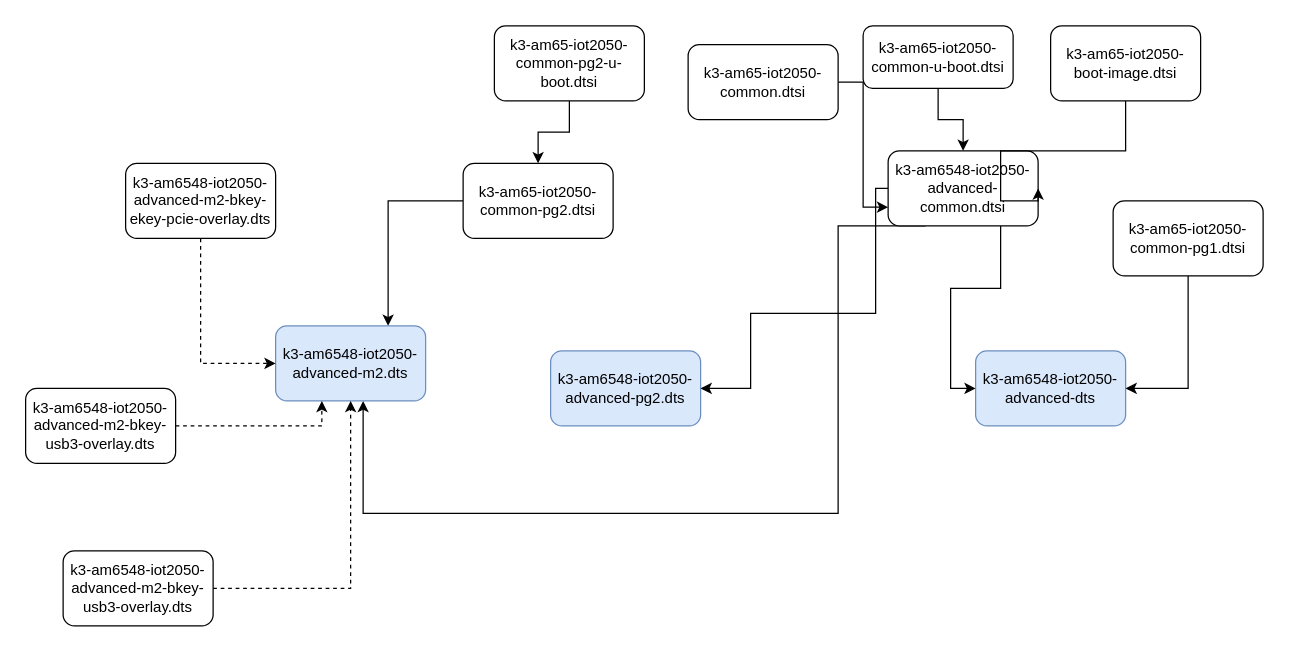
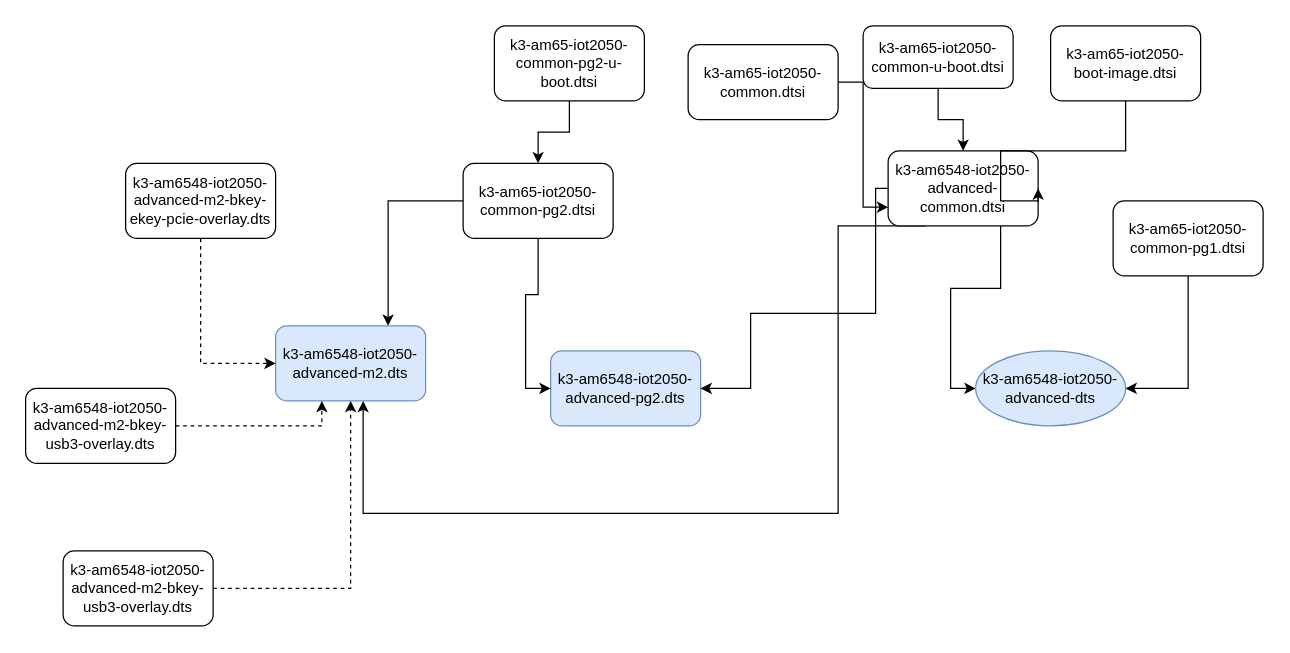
+ <mxCell id="7" style="edgeStyle=orthogonalEdgeStyle;rounded=0;orthogonalLoop=1;jettySize=auto;html=1;entryX=0;entryY=0.5;entryDx=0;entryDy=0;fontColor=#FFFFFF;" edge="1" parent="1" source="9" target="2"><mxGeometry relative="1" as="geometry" /></mxCell>
- <mxCell id="18" value="k3-am6548-iot2050-advanced-dts" style="rounded=1;whiteSpace=wrap;html=1;fillColor=#dae8fc;strokeColor=#6c8ebf;" vertex="1" parent="1"><mxGeometry x="780" y="280" width="120" height="60" as="geometry" /></mxCell>
+ <mxCell id="18" value="k3-am6548-iot2050-advanced-dts" style="ellipse;whiteSpace=wrap;html=1;fillColor=#dae8fc;strokeColor=#6c8ebf;" vertex="1" parent="1"><mxGeometry x="780" y="280" width="120" height="60" as="geometry" /></mxCell>
